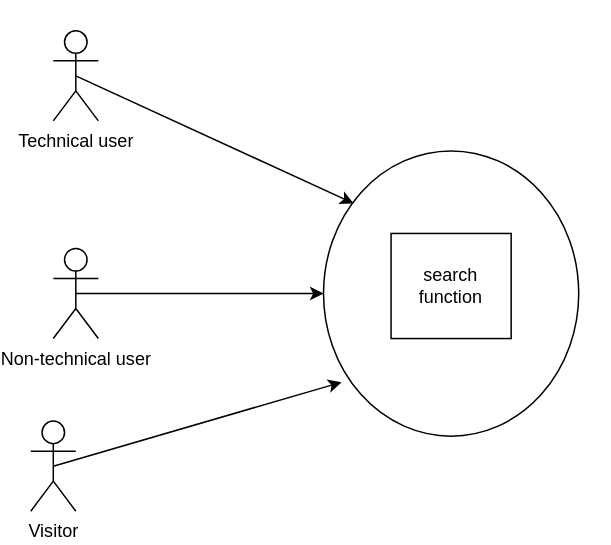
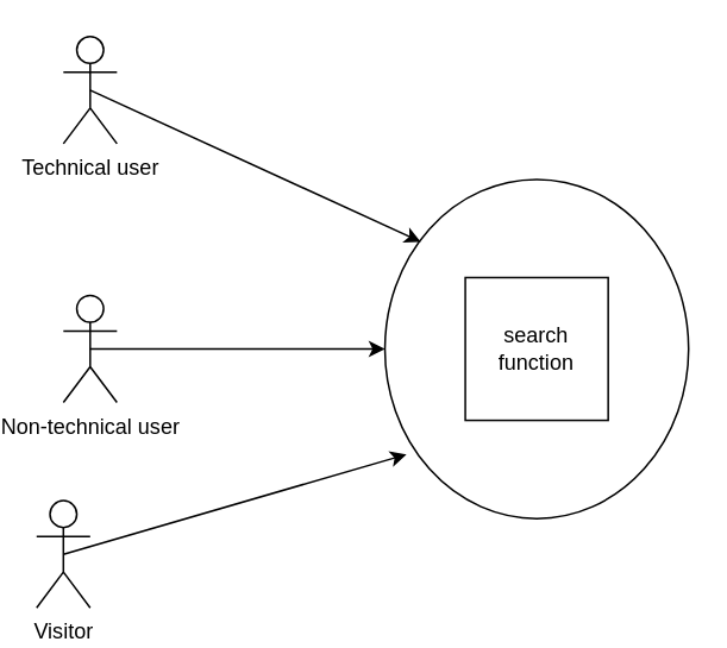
- <mxCell id="9" value="search function" style="whiteSpace=wrap;html=1;aspect=fixed;" parent="1" vertex="1"><mxGeometry x="260" y="155" width="80" height="70" as="geometry" /></mxCell>
+ <mxCell id="9" value="search function" style="whiteSpace=wrap;html=1;aspect=fixed;" parent="1" vertex="1"><mxGeometry x="260" y="155" width="80" height="80" as="geometry" /></mxCell>
